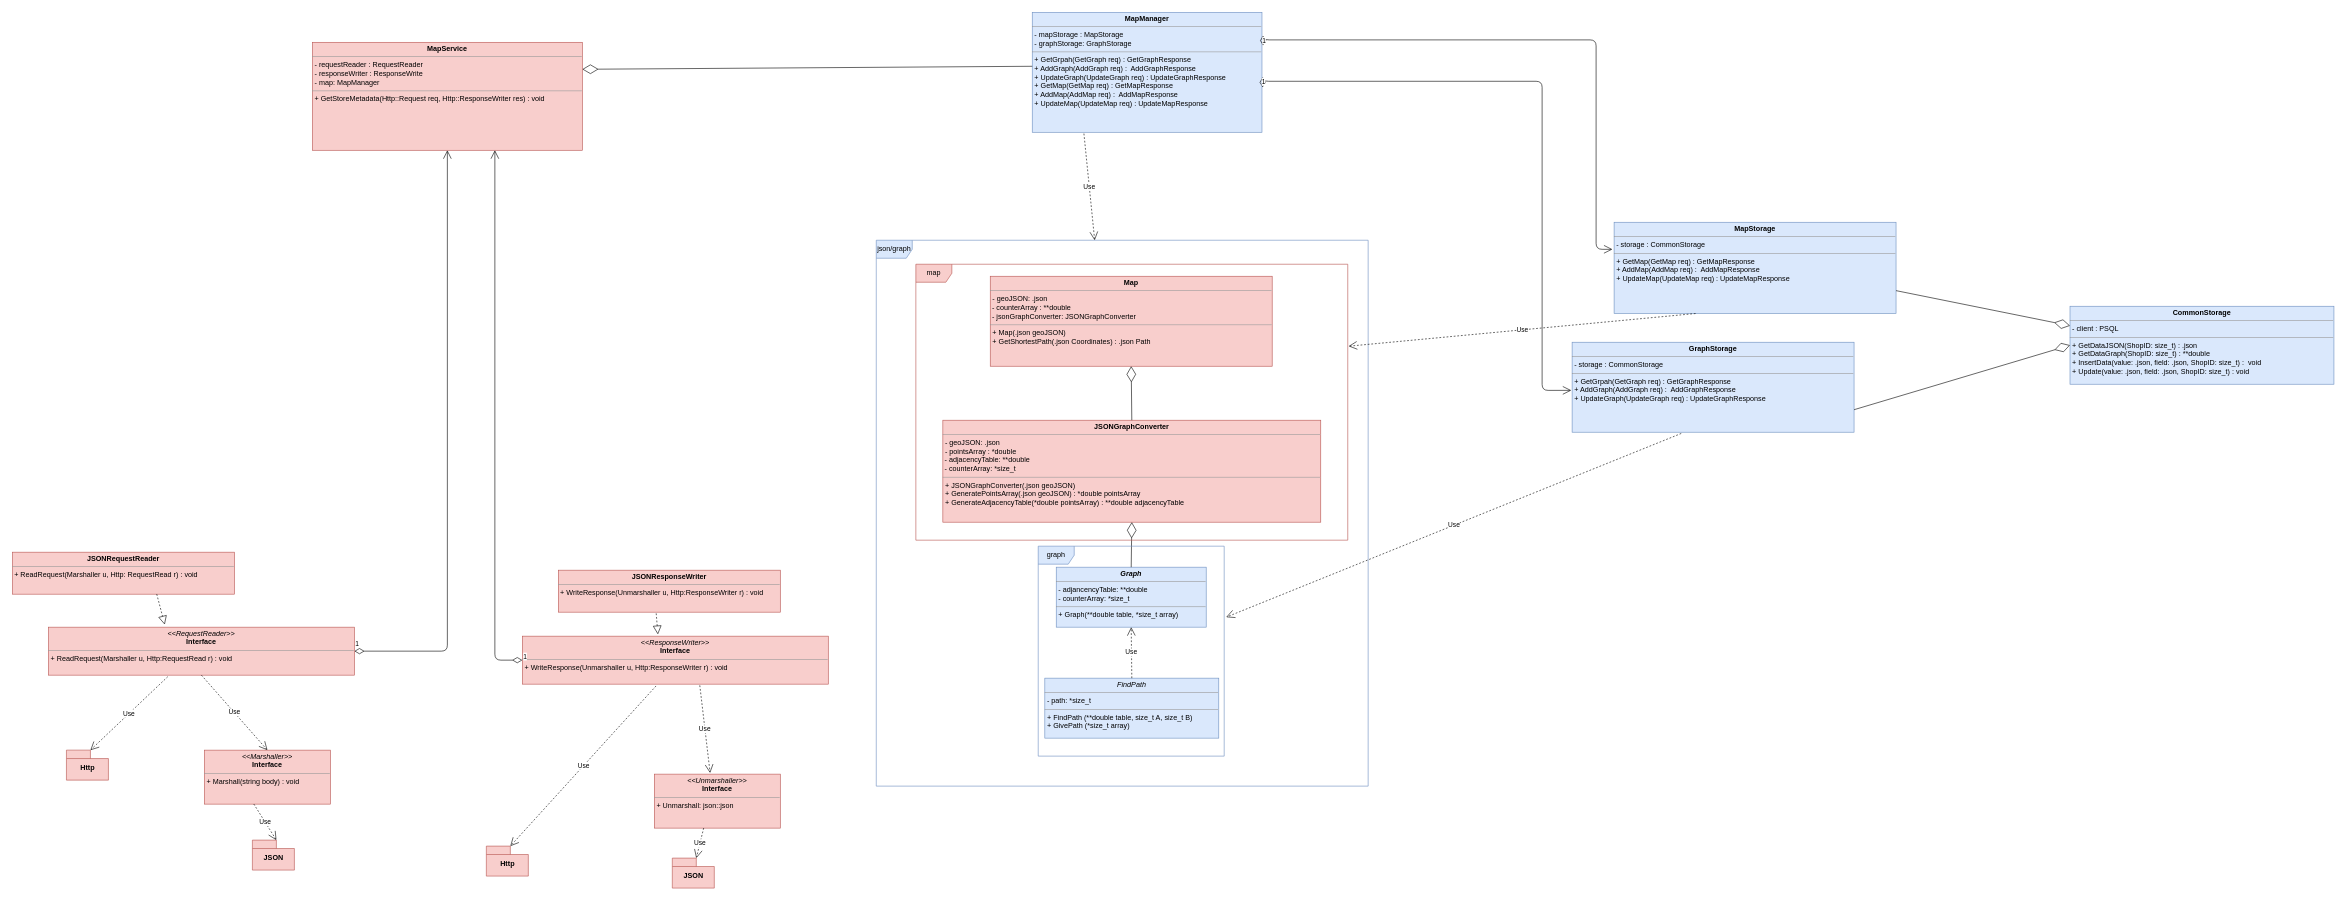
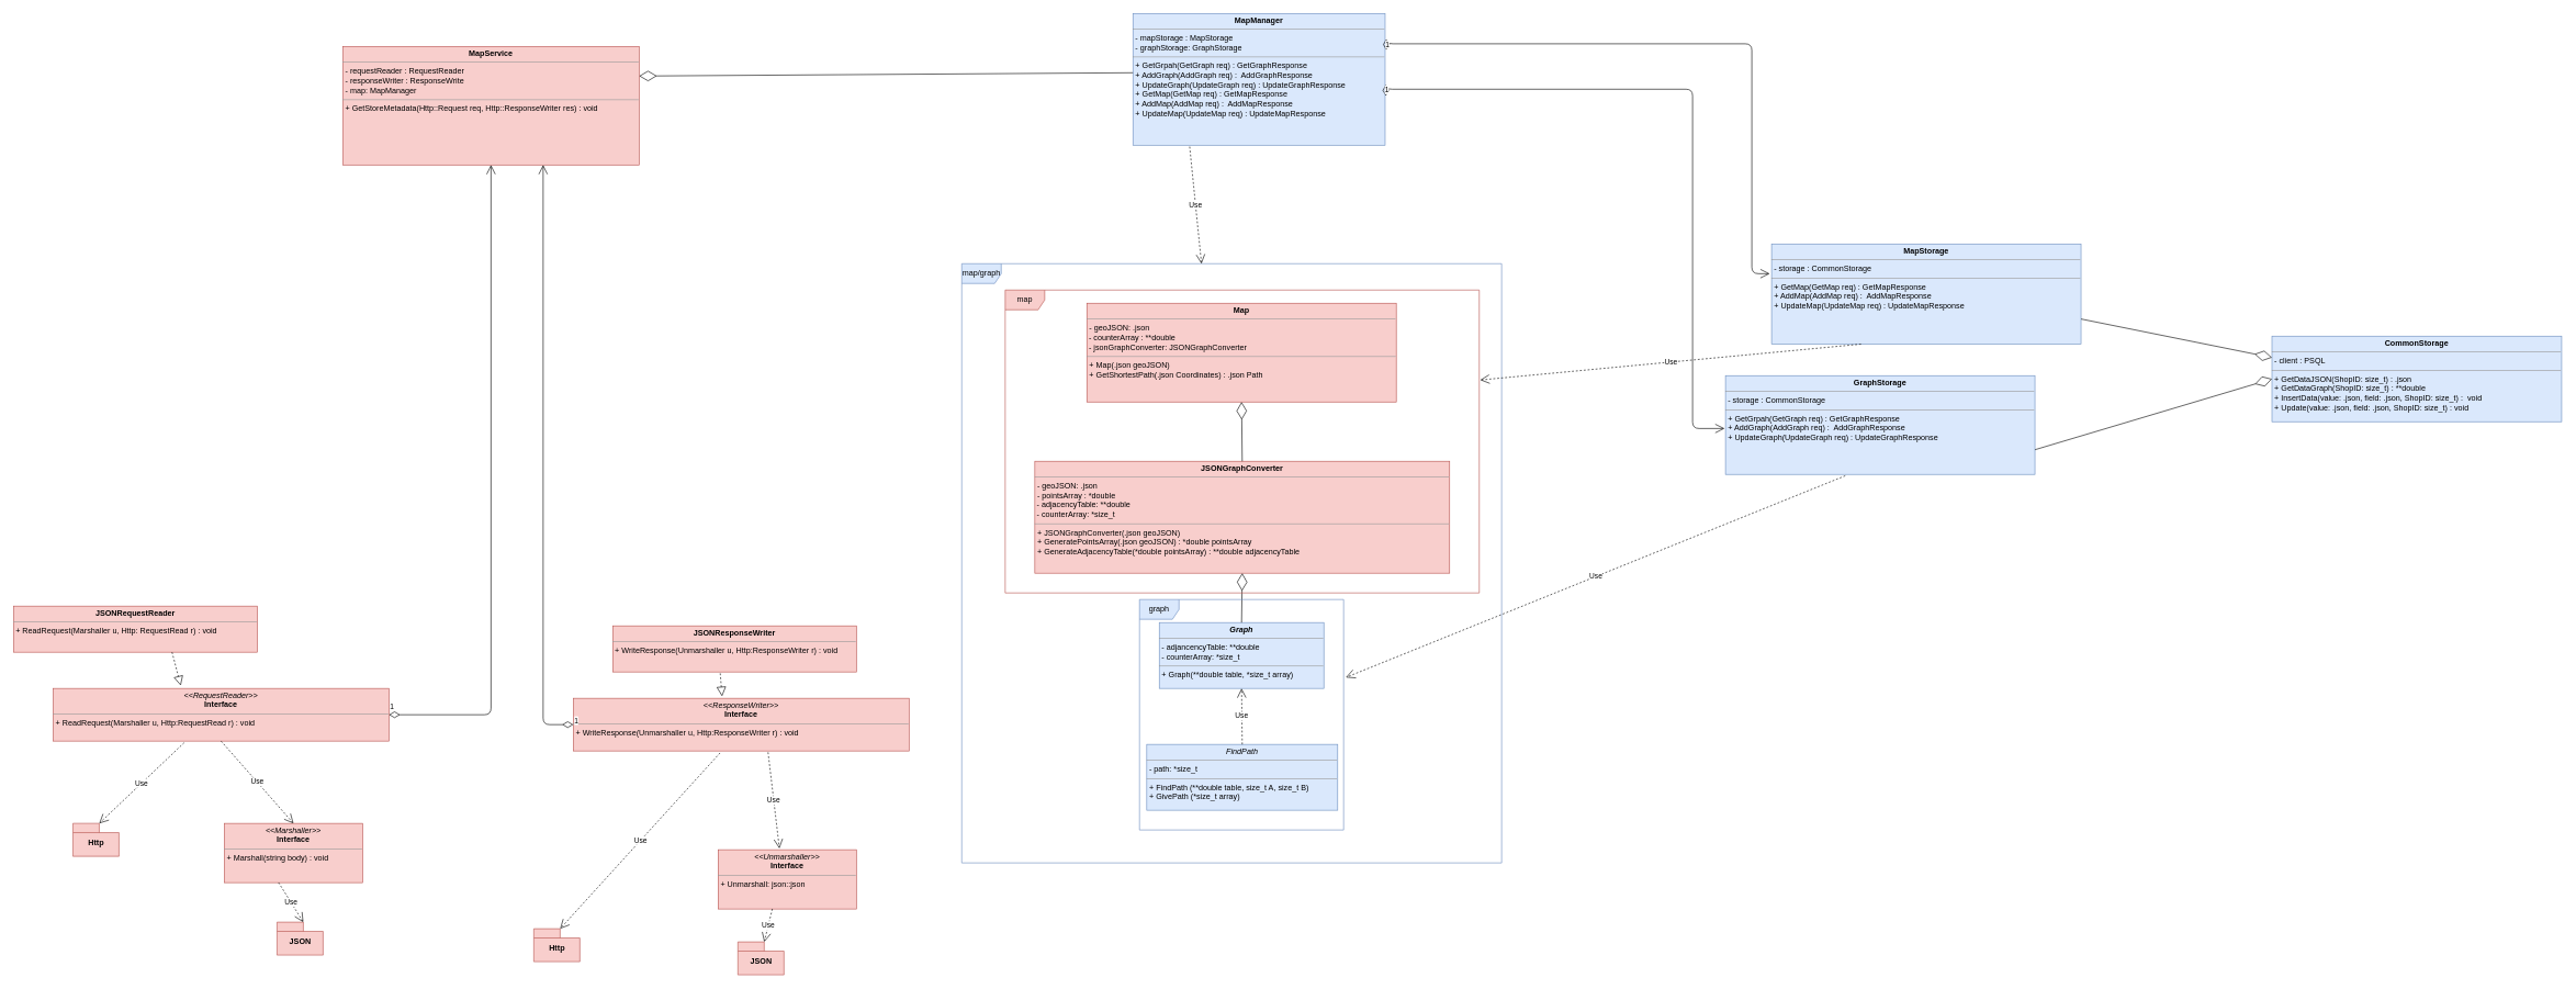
- <mxCell id="34" value="json/graph" style="shape=umlFrame;whiteSpace=wrap;html=1;fillColor=#dae8fc;strokeColor=#6c8ebf;" parent="1" vertex="1"><mxGeometry x="1460" y="400" width="820" height="910" as="geometry" /></mxCell>
+ <mxCell id="34" value="map/graph" style="shape=umlFrame;whiteSpace=wrap;html=1;fillColor=#dae8fc;strokeColor=#6c8ebf;" parent="1" vertex="1"><mxGeometry x="1460" y="400" width="820" height="910" as="geometry" /></mxCell>
